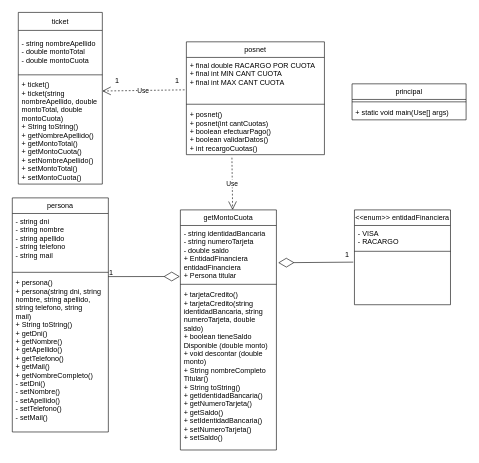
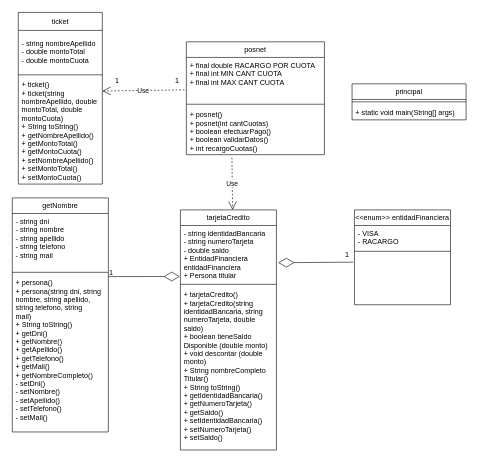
- <mxCell id="31" value="+ static void main(Use[] args)" style="text;strokeColor=none;fillColor=none;align=left;verticalAlign=top;spacingLeft=4;spacingRight=4;overflow=hidden;rotatable=0;points=[[0,0.5],[1,0.5]];portConstraint=eastwest;" vertex="1" parent="29"><mxGeometry y="34" width="190" height="26" as="geometry" /></mxCell>
+ <mxCell id="31" value="+ static void main(String[] args)" style="text;strokeColor=none;fillColor=none;align=left;verticalAlign=top;spacingLeft=4;spacingRight=4;overflow=hidden;rotatable=0;points=[[0,0.5],[1,0.5]];portConstraint=eastwest;" vertex="1" parent="29"><mxGeometry y="34" width="190" height="26" as="geometry" /></mxCell>
- <mxCell id="6" value="persona" style="swimlane;fontStyle=0;align=center;verticalAlign=top;childLayout=stackLayout;horizontal=1;startSize=26;horizontalStack=0;resizeParent=1;resizeLast=0;collapsible=1;marginBottom=0;rounded=0;shadow=0;strokeWidth=1;" parent="1" vertex="1"><mxGeometry x="20" y="329" width="160" height="390" as="geometry"><mxRectangle x="130" y="380" width="160" height="26" as="alternateBounds" /></mxGeometry></mxCell>
+ <mxCell id="6" value="getNombre" style="swimlane;fontStyle=0;align=center;verticalAlign=top;childLayout=stackLayout;horizontal=1;startSize=26;horizontalStack=0;resizeParent=1;resizeLast=0;collapsible=1;marginBottom=0;rounded=0;shadow=0;strokeWidth=1;" parent="1" vertex="1"><mxGeometry x="20" y="329" width="160" height="390" as="geometry"><mxRectangle x="130" y="380" width="160" height="26" as="alternateBounds" /></mxGeometry></mxCell>
- <mxCell id="2" value="getMontoCuota" style="swimlane;fontStyle=0;align=center;verticalAlign=top;childLayout=stackLayout;horizontal=1;startSize=26;horizontalStack=0;resizeParent=1;resizeLast=0;collapsible=1;marginBottom=0;rounded=0;shadow=0;strokeWidth=1;" parent="1" vertex="1"><mxGeometry x="300" y="349" width="160" height="400" as="geometry"><mxRectangle x="230" y="140" width="160" height="26" as="alternateBounds" /></mxGeometry></mxCell>
+ <mxCell id="2" value="tarjetaCredito" style="swimlane;fontStyle=0;align=center;verticalAlign=top;childLayout=stackLayout;horizontal=1;startSize=26;horizontalStack=0;resizeParent=1;resizeLast=0;collapsible=1;marginBottom=0;rounded=0;shadow=0;strokeWidth=1;" parent="1" vertex="1"><mxGeometry x="300" y="349" width="160" height="400" as="geometry"><mxRectangle x="230" y="140" width="160" height="26" as="alternateBounds" /></mxGeometry></mxCell>
